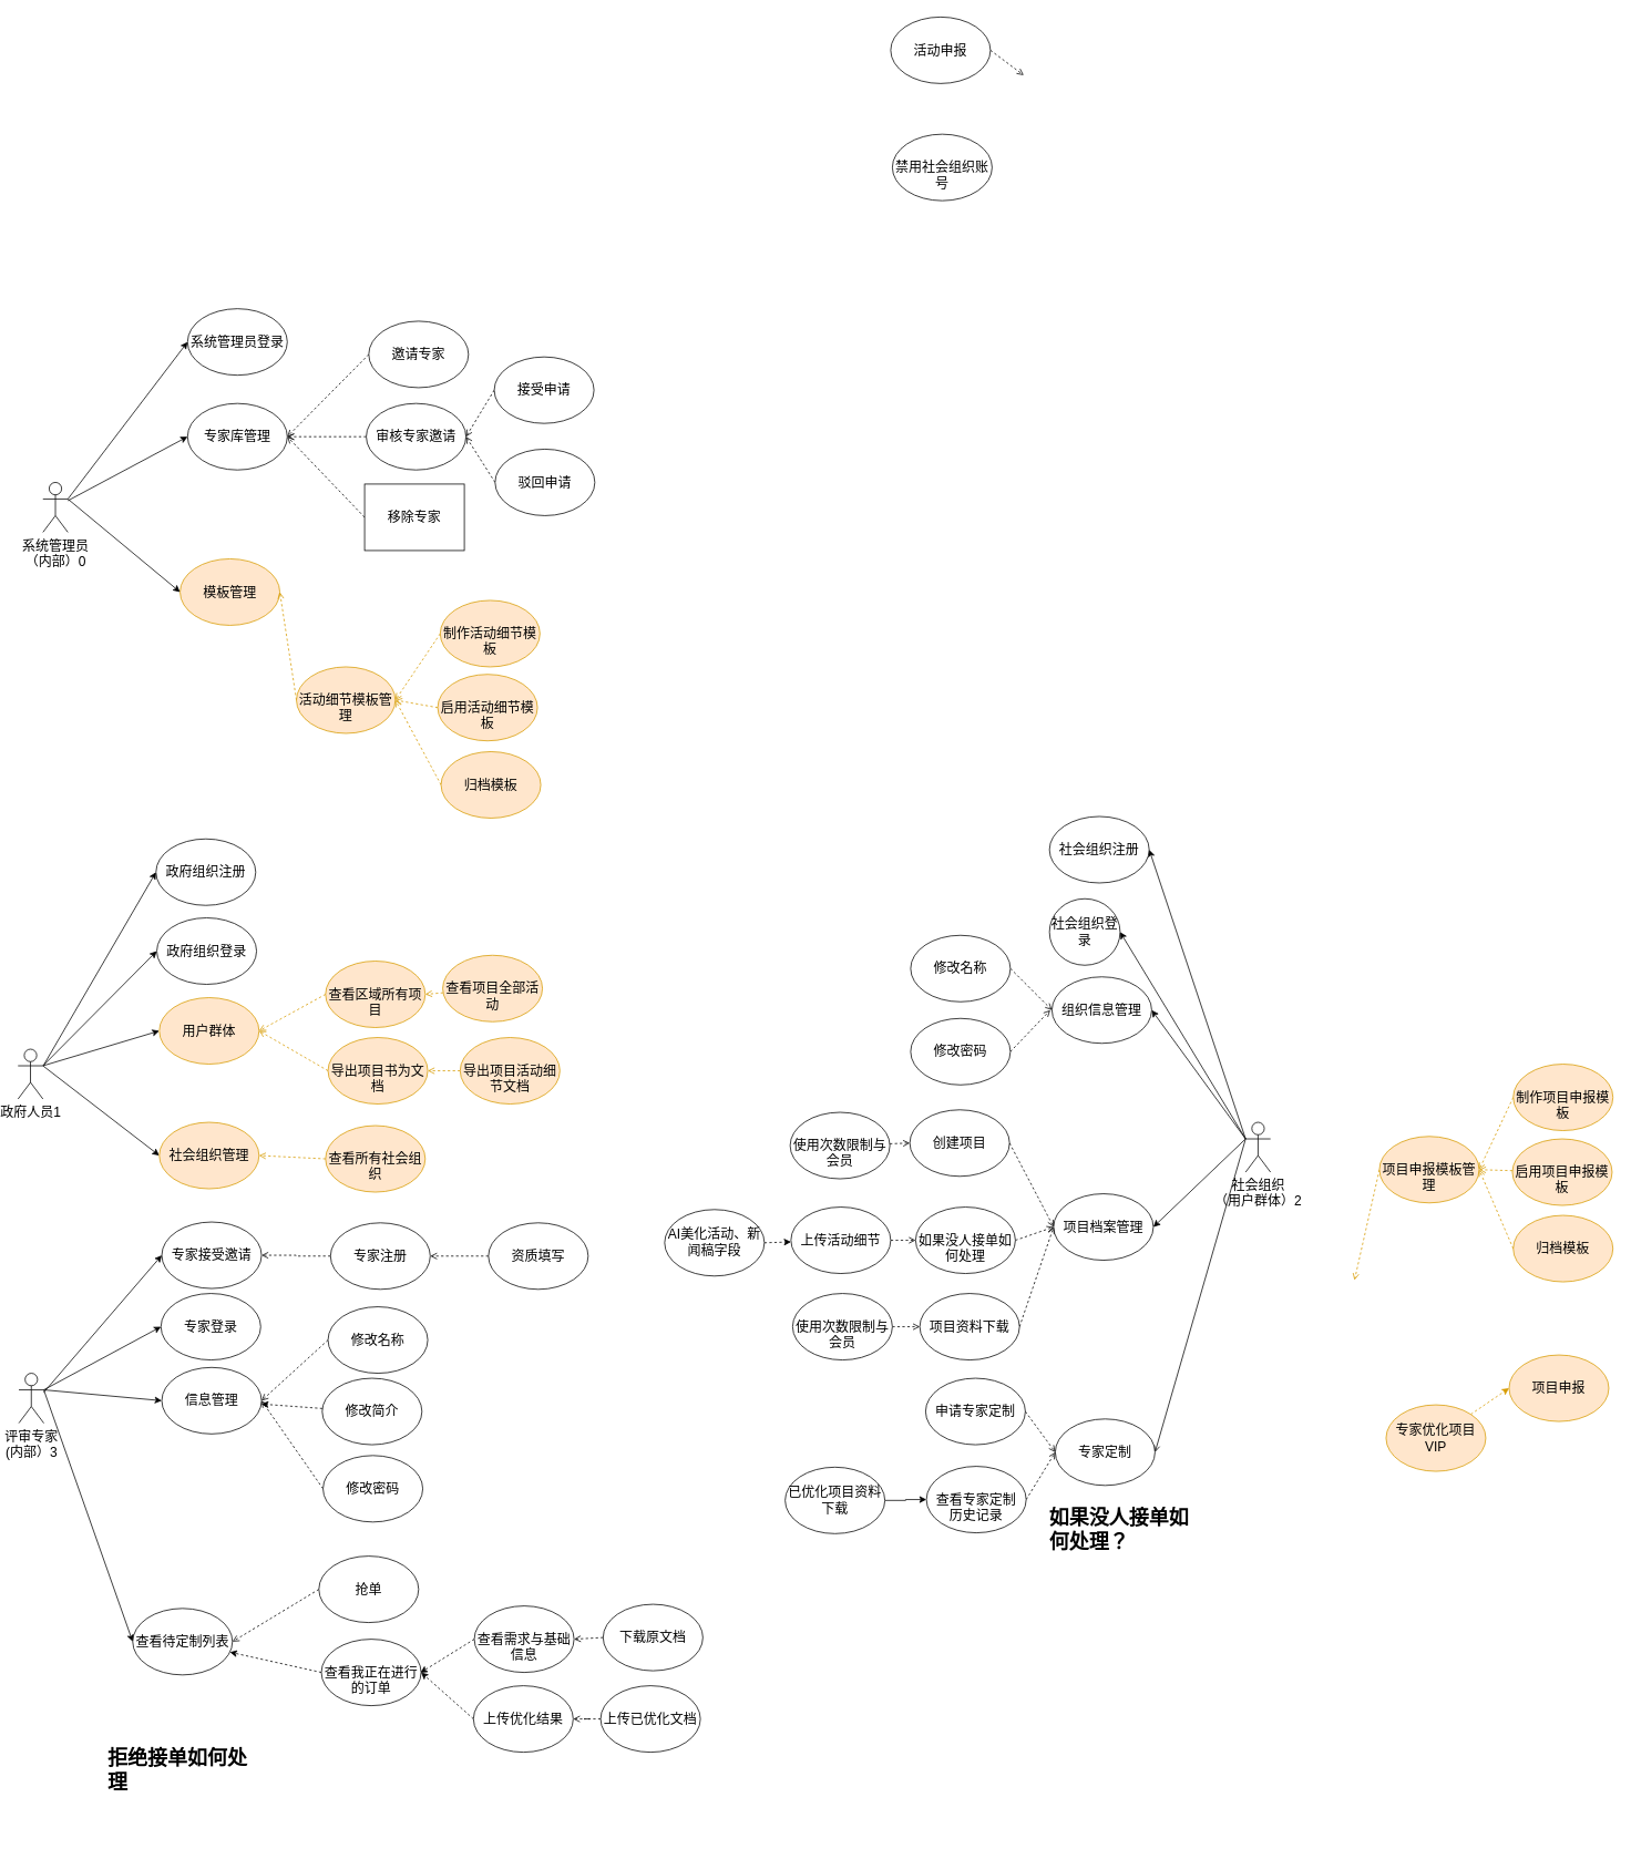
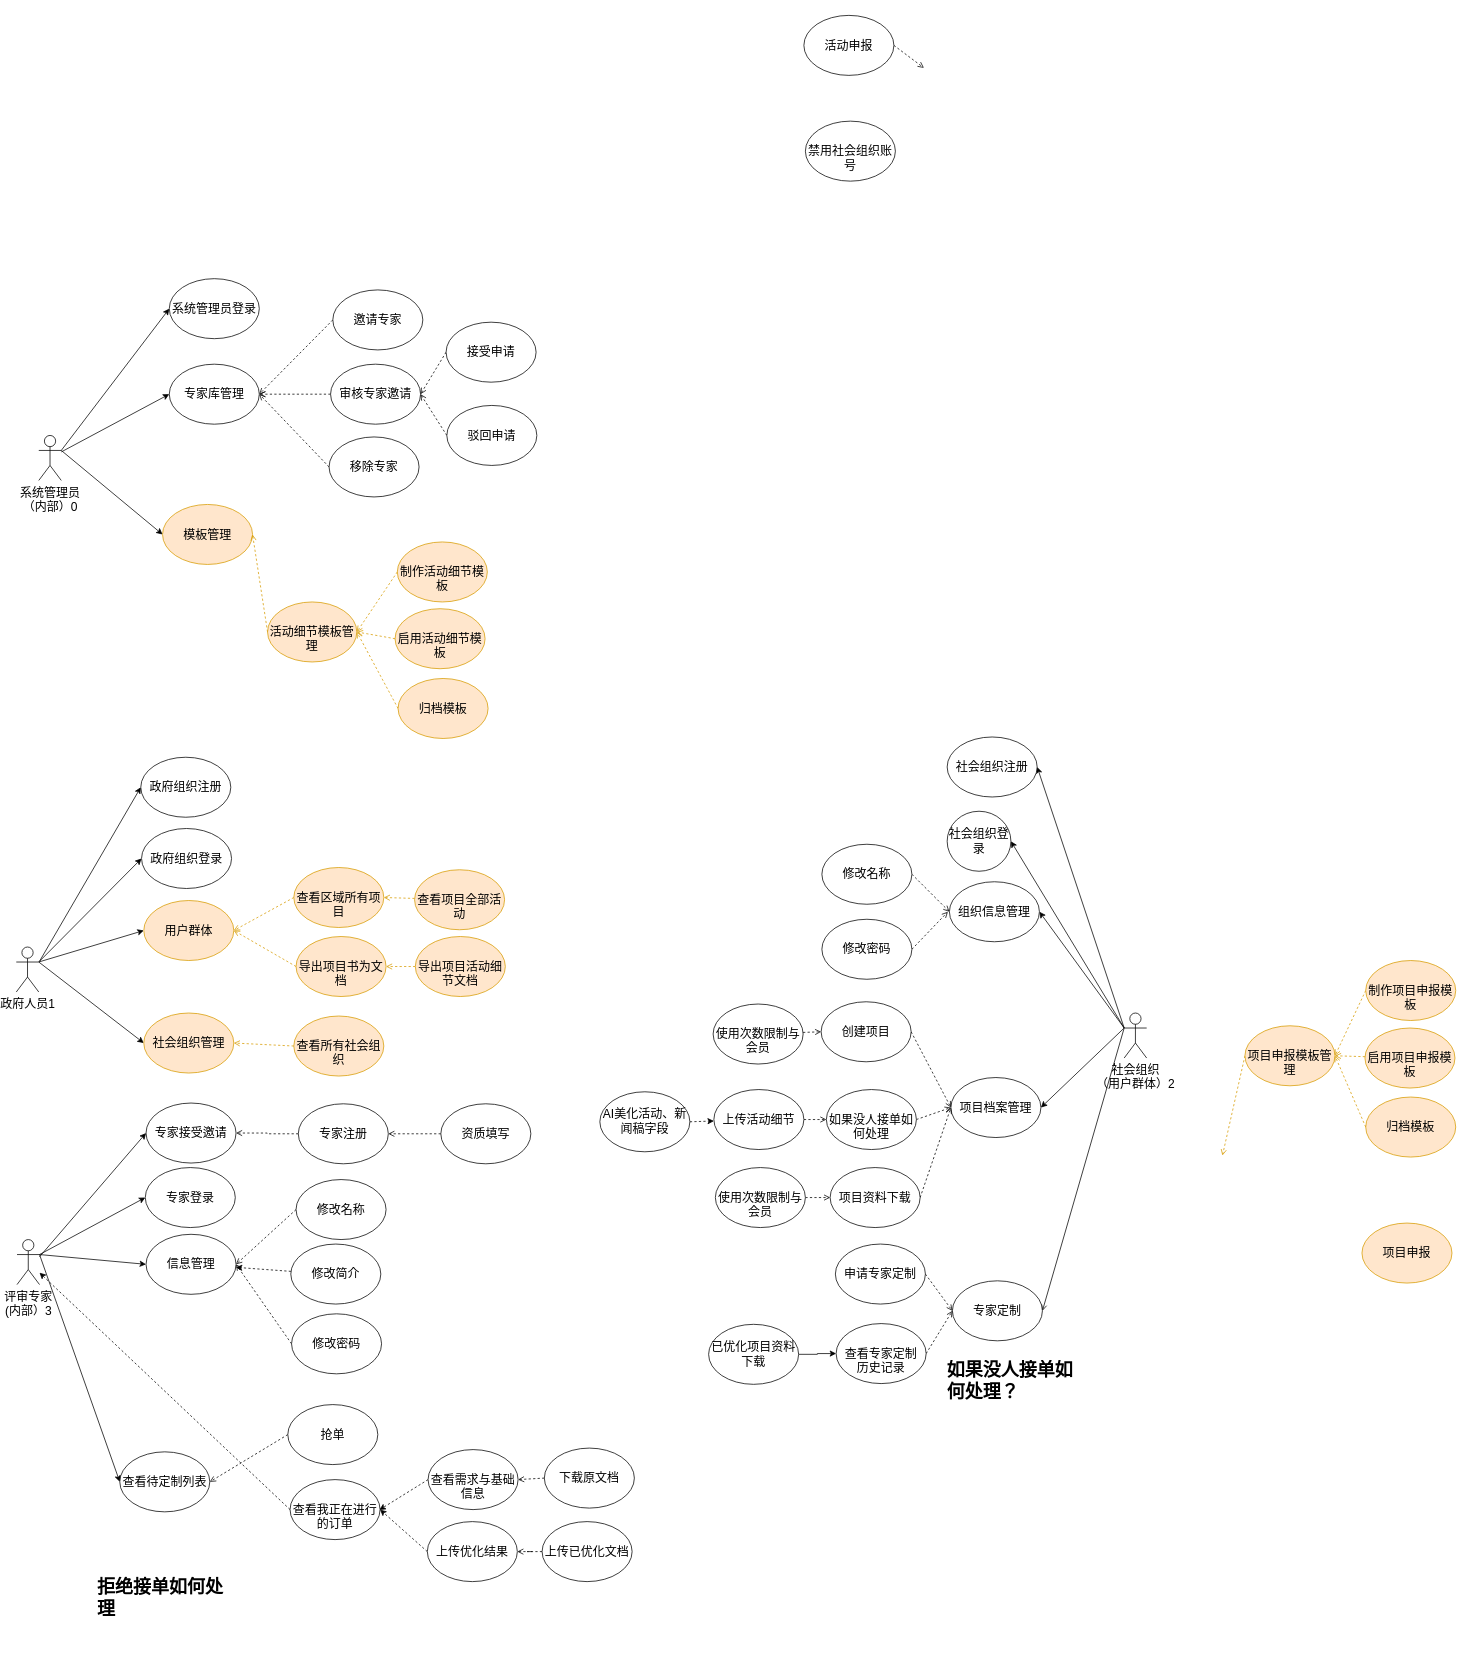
- <mxCell id="57" value="&lt;font style=&quot;font-size: 16px;&quot;&gt;移除专家&lt;/font&gt;" style="whiteSpace=wrap;html=1;rounded=0;" parent="1" vertex="1"><mxGeometry x="437" y="582" width="120" height="80" as="geometry" /></mxCell>
+ <mxCell id="57" value="&lt;font style=&quot;font-size: 16px;&quot;&gt;移除专家&lt;/font&gt;" style="ellipse;whiteSpace=wrap;html=1;" parent="1" vertex="1"><mxGeometry x="437" y="582" width="120" height="80" as="geometry" /></mxCell>
- <mxCell id="61" value="&lt;div&gt;&lt;font style=&quot;font-size: 16px;&quot;&gt;&lt;br&gt;&lt;/font&gt;&lt;/div&gt;&lt;font style=&quot;font-size: 16px;&quot;&gt;查看项目全部活动&lt;/font&gt;" style="ellipse;whiteSpace=wrap;html=1;fillColor=#ffe6cc;strokeColor=#d79b00;" parent="1" vertex="1"><mxGeometry x="531" y="1149" width="120" height="80" as="geometry" /></mxCell>
+ <mxCell id="61" value="&lt;div&gt;&lt;font style=&quot;font-size: 16px;&quot;&gt;&lt;br&gt;&lt;/font&gt;&lt;/div&gt;&lt;font style=&quot;font-size: 16px;&quot;&gt;查看项目全部活动&lt;/font&gt;" style="ellipse;whiteSpace=wrap;html=1;fillColor=#ffe6cc;strokeColor=#d79b00;" parent="1" vertex="1"><mxGeometry x="551" y="1159" width="120" height="80" as="geometry" /></mxCell>
- <mxCell id="83" style="rounded=0;orthogonalLoop=1;jettySize=auto;html=1;entryX=0;entryY=0.5;entryDx=0;entryDy=0;dashed=1;fillColor=#ffe6cc;strokeColor=#d79b00;" parent="1" source="84" target="22" edge="1"><mxGeometry relative="1" as="geometry" /></mxCell>
- <mxCell id="84" value="&lt;span style=&quot;font-size: 16px;&quot;&gt;专家优化项目&lt;/span&gt;&lt;div&gt;&lt;span style=&quot;font-size: 16px;&quot;&gt;VIP&lt;/span&gt;&lt;/div&gt;" style="ellipse;whiteSpace=wrap;html=1;fillColor=#ffe6cc;strokeColor=#d79b00;" parent="1" vertex="1"><mxGeometry x="1666" y="1690" width="120" height="80" as="geometry" /></mxCell>
- <mxCell id="113" style="rounded=0;orthogonalLoop=1;jettySize=auto;html=1;dashed=1;exitX=0;exitY=0.5;exitDx=0;exitDy=0;" edge="1" parent="1" source="114" target="34"><mxGeometry relative="1" as="geometry" /></mxCell>
+ <mxCell id="113" style="rounded=0;orthogonalLoop=1;jettySize=auto;html=1;dashed=1;exitX=0;exitY=0.5;exitDx=0;exitDy=0;" edge="1" parent="1" source="114" target="11"><mxGeometry relative="1" as="geometry" /></mxCell>
